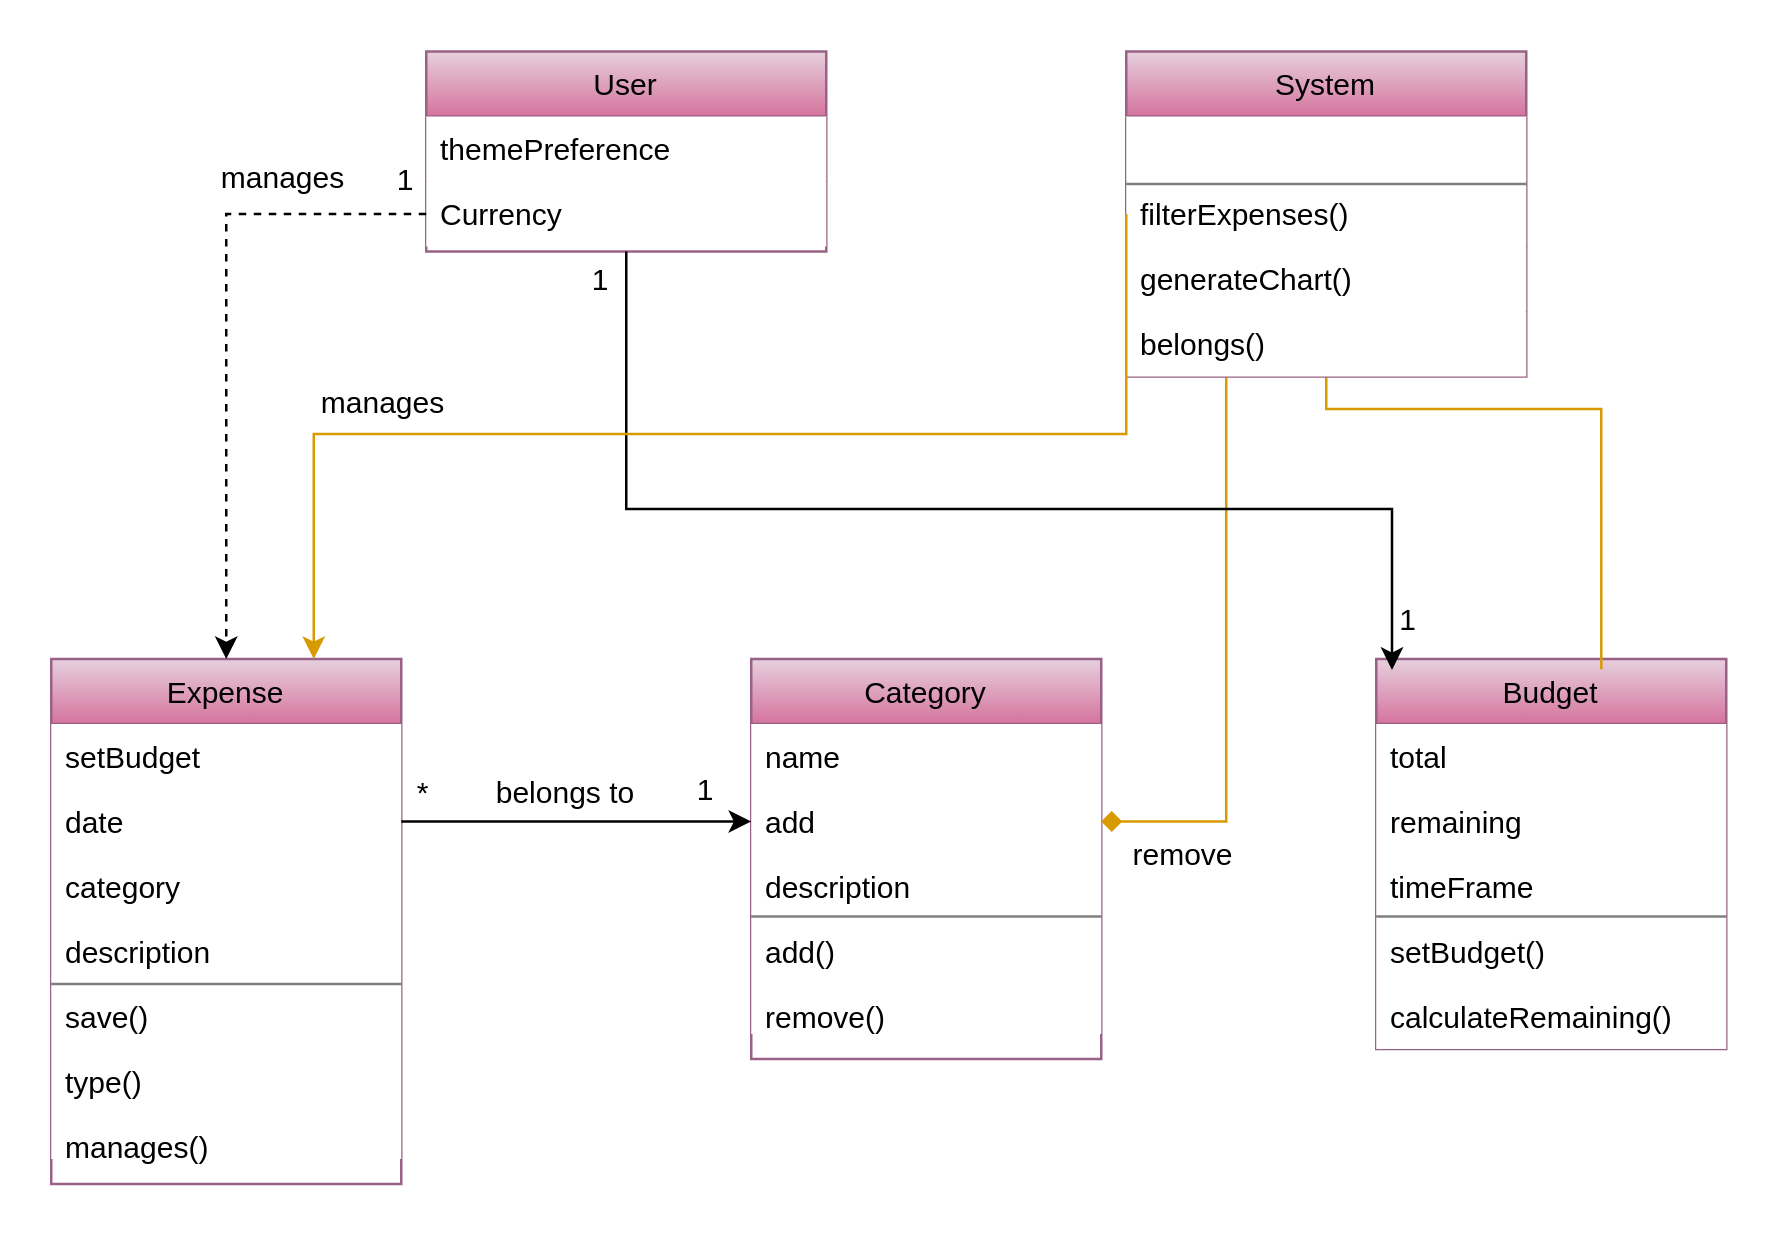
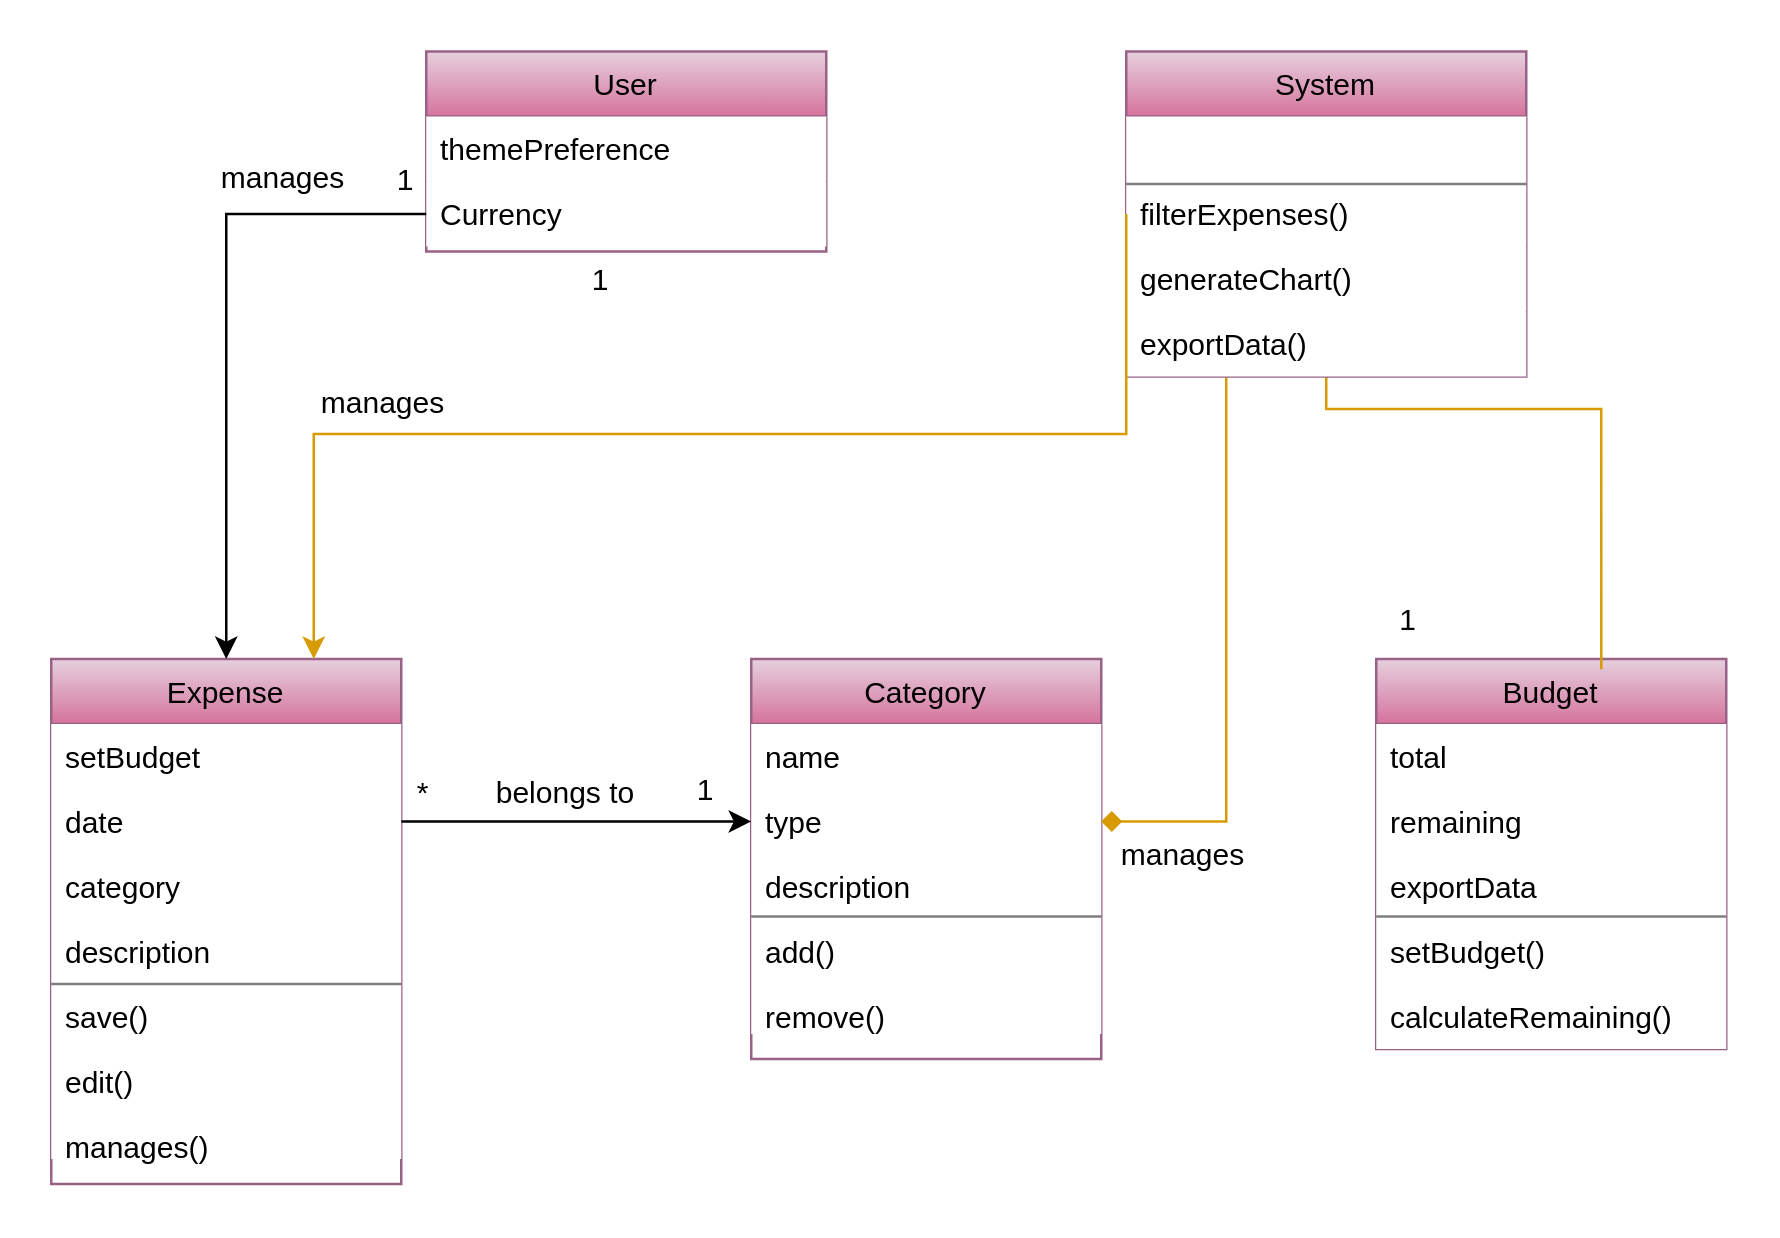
- <mxCell id="25" style="edgeStyle=orthogonalEdgeStyle;rounded=0;orthogonalLoop=1;jettySize=auto;html=1;exitX=0;exitY=0.5;exitDx=0;exitDy=0;entryX=0.5;entryY=0;entryDx=0;entryDy=0;dashed=1;" edge="1" parent="1" source="4" target="5"><mxGeometry relative="1" as="geometry" /></mxCell>
+ <mxCell id="25" style="edgeStyle=orthogonalEdgeStyle;rounded=0;orthogonalLoop=1;jettySize=auto;html=1;exitX=0;exitY=0.5;exitDx=0;exitDy=0;entryX=0.5;entryY=0;entryDx=0;entryDy=0;" edge="1" parent="1" source="4" target="5"><mxGeometry relative="1" as="geometry" /></mxCell>
- <mxCell id="40" value="belongs()" style="text;align=left;verticalAlign=top;spacingLeft=4;spacingRight=4;overflow=hidden;rotatable=0;points=[[0,0.5],[1,0.5]];portConstraint=eastwest;rounded=0;shadow=0;html=0;fillColor=default;" vertex="1" parent="36"><mxGeometry y="104" width="160" height="26" as="geometry" /></mxCell>
+ <mxCell id="40" value="exportData()" style="text;align=left;verticalAlign=top;spacingLeft=4;spacingRight=4;overflow=hidden;rotatable=0;points=[[0,0.5],[1,0.5]];portConstraint=eastwest;rounded=0;shadow=0;html=0;fillColor=default;" vertex="1" parent="36"><mxGeometry y="104" width="160" height="26" as="geometry" /></mxCell>
- <mxCell id="41" style="edgeStyle=orthogonalEdgeStyle;rounded=0;orthogonalLoop=1;jettySize=auto;html=1;exitX=0.5;exitY=1;exitDx=0;exitDy=0;entryX=0.045;entryY=0.028;entryDx=0;entryDy=0;entryPerimeter=0;" edge="1" parent="1" source="2" target="19"><mxGeometry relative="1" as="geometry"><Array as="points"><mxPoint x="250" y="203" /><mxPoint x="556" y="203" /></Array></mxGeometry></mxCell>
- <mxCell id="15" value="add" style="text;align=left;verticalAlign=top;spacingLeft=4;spacingRight=4;overflow=hidden;rotatable=0;points=[[0,0.5],[1,0.5]];portConstraint=eastwest;rounded=0;shadow=0;html=0;fillColor=default;" vertex="1" parent="13"><mxGeometry y="52" width="140" height="26" as="geometry" /></mxCell>
+ <mxCell id="15" value="type" style="text;align=left;verticalAlign=top;spacingLeft=4;spacingRight=4;overflow=hidden;rotatable=0;points=[[0,0.5],[1,0.5]];portConstraint=eastwest;rounded=0;shadow=0;html=0;fillColor=default;" vertex="1" parent="13"><mxGeometry y="52" width="140" height="26" as="geometry" /></mxCell>
- <mxCell id="48" value="remove" style="text;html=1;align=center;verticalAlign=middle;whiteSpace=wrap;rounded=0;" vertex="1" parent="1"><mxGeometry x="443" y="327" width="60" height="30" as="geometry" /></mxCell>
+ <mxCell id="48" value="manages" style="text;html=1;align=center;verticalAlign=middle;whiteSpace=wrap;rounded=0;" vertex="1" parent="1"><mxGeometry x="443" y="327" width="60" height="30" as="geometry" /></mxCell>
- <mxCell id="22" value="timeFrame" style="text;align=left;verticalAlign=top;spacingLeft=4;spacingRight=4;overflow=hidden;rotatable=0;points=[[0,0.5],[1,0.5]];portConstraint=eastwest;rounded=0;shadow=0;html=0;fillColor=default;" vertex="1" parent="19"><mxGeometry y="78" width="140" height="26" as="geometry" /></mxCell>
+ <mxCell id="22" value="exportData" style="text;align=left;verticalAlign=top;spacingLeft=4;spacingRight=4;overflow=hidden;rotatable=0;points=[[0,0.5],[1,0.5]];portConstraint=eastwest;rounded=0;shadow=0;html=0;fillColor=default;" vertex="1" parent="19"><mxGeometry y="78" width="140" height="26" as="geometry" /></mxCell>
- <mxCell id="11" value="type()" style="text;align=left;verticalAlign=top;spacingLeft=4;spacingRight=4;overflow=hidden;rotatable=0;points=[[0,0.5],[1,0.5]];portConstraint=eastwest;rounded=0;shadow=0;html=0;fillColor=default;fillStyle=auto;" vertex="1" parent="5"><mxGeometry y="156" width="140" height="26" as="geometry" /></mxCell>
+ <mxCell id="11" value="edit()" style="text;align=left;verticalAlign=top;spacingLeft=4;spacingRight=4;overflow=hidden;rotatable=0;points=[[0,0.5],[1,0.5]];portConstraint=eastwest;rounded=0;shadow=0;html=0;fillColor=default;fillStyle=auto;" vertex="1" parent="5"><mxGeometry y="156" width="140" height="26" as="geometry" /></mxCell>
